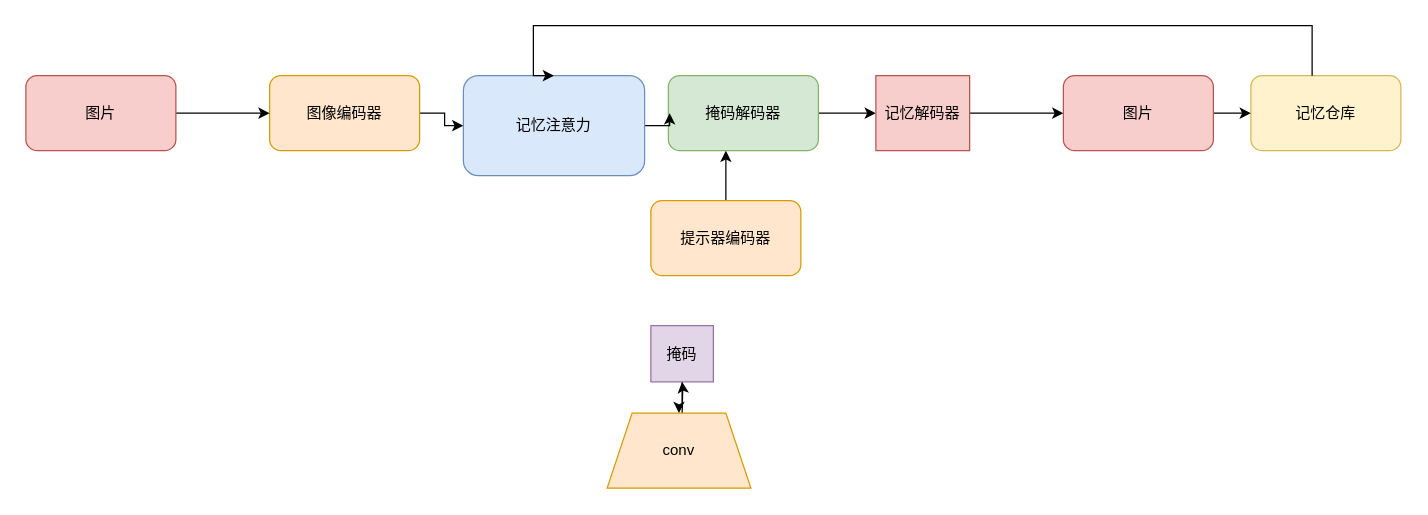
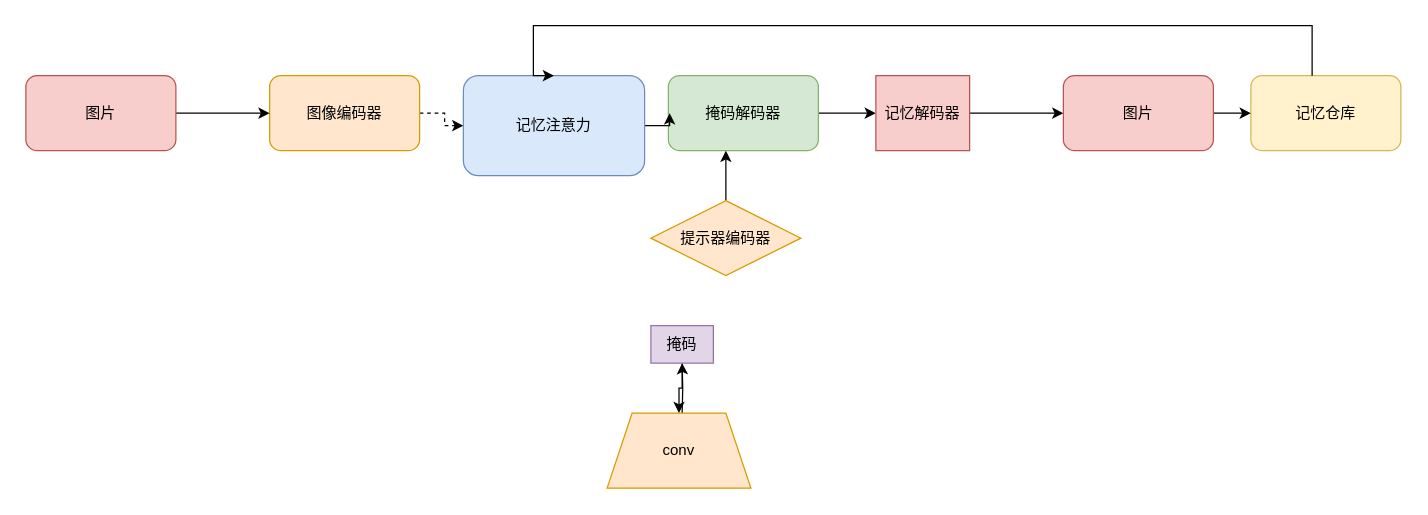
- <mxCell id="2" style="edgeStyle=orthogonalEdgeStyle;rounded=0;orthogonalLoop=1;jettySize=auto;html=1;entryX=0;entryY=0.5;entryDx=0;entryDy=0;" parent="1" source="3" target="11" edge="1"><mxGeometry relative="1" as="geometry" /></mxCell>
+ <mxCell id="2" style="edgeStyle=orthogonalEdgeStyle;rounded=0;orthogonalLoop=1;jettySize=auto;html=1;entryX=0;entryY=0.5;entryDx=0;entryDy=0;dashed=1;" parent="1" source="3" target="11" edge="1"><mxGeometry relative="1" as="geometry" /></mxCell>
- <mxCell id="9" value="提示器编码器" style="rounded=1;whiteSpace=wrap;html=1;fillColor=#ffe6cc;strokeColor=#d79b00;" parent="1" vertex="1"><mxGeometry x="520" y="160" width="120" height="60" as="geometry" /></mxCell>
+ <mxCell id="9" value="提示器编码器" style="rhombus;whiteSpace=wrap;html=1;fillColor=#ffe6cc;strokeColor=#d79b00;" parent="1" vertex="1"><mxGeometry x="520" y="160" width="120" height="60" as="geometry" /></mxCell>
- <mxCell id="18" value="掩码" style="rounded=0;whiteSpace=wrap;html=1;fillColor=#e1d5e7;strokeColor=#9673a6;" parent="1" vertex="1"><mxGeometry x="520" y="260" width="50" height="45" as="geometry" /></mxCell>
+ <mxCell id="18" value="掩码" style="rounded=0;whiteSpace=wrap;html=1;fillColor=#e1d5e7;strokeColor=#9673a6;" parent="1" vertex="1"><mxGeometry x="520" y="260" width="50" height="30" as="geometry" /></mxCell>
